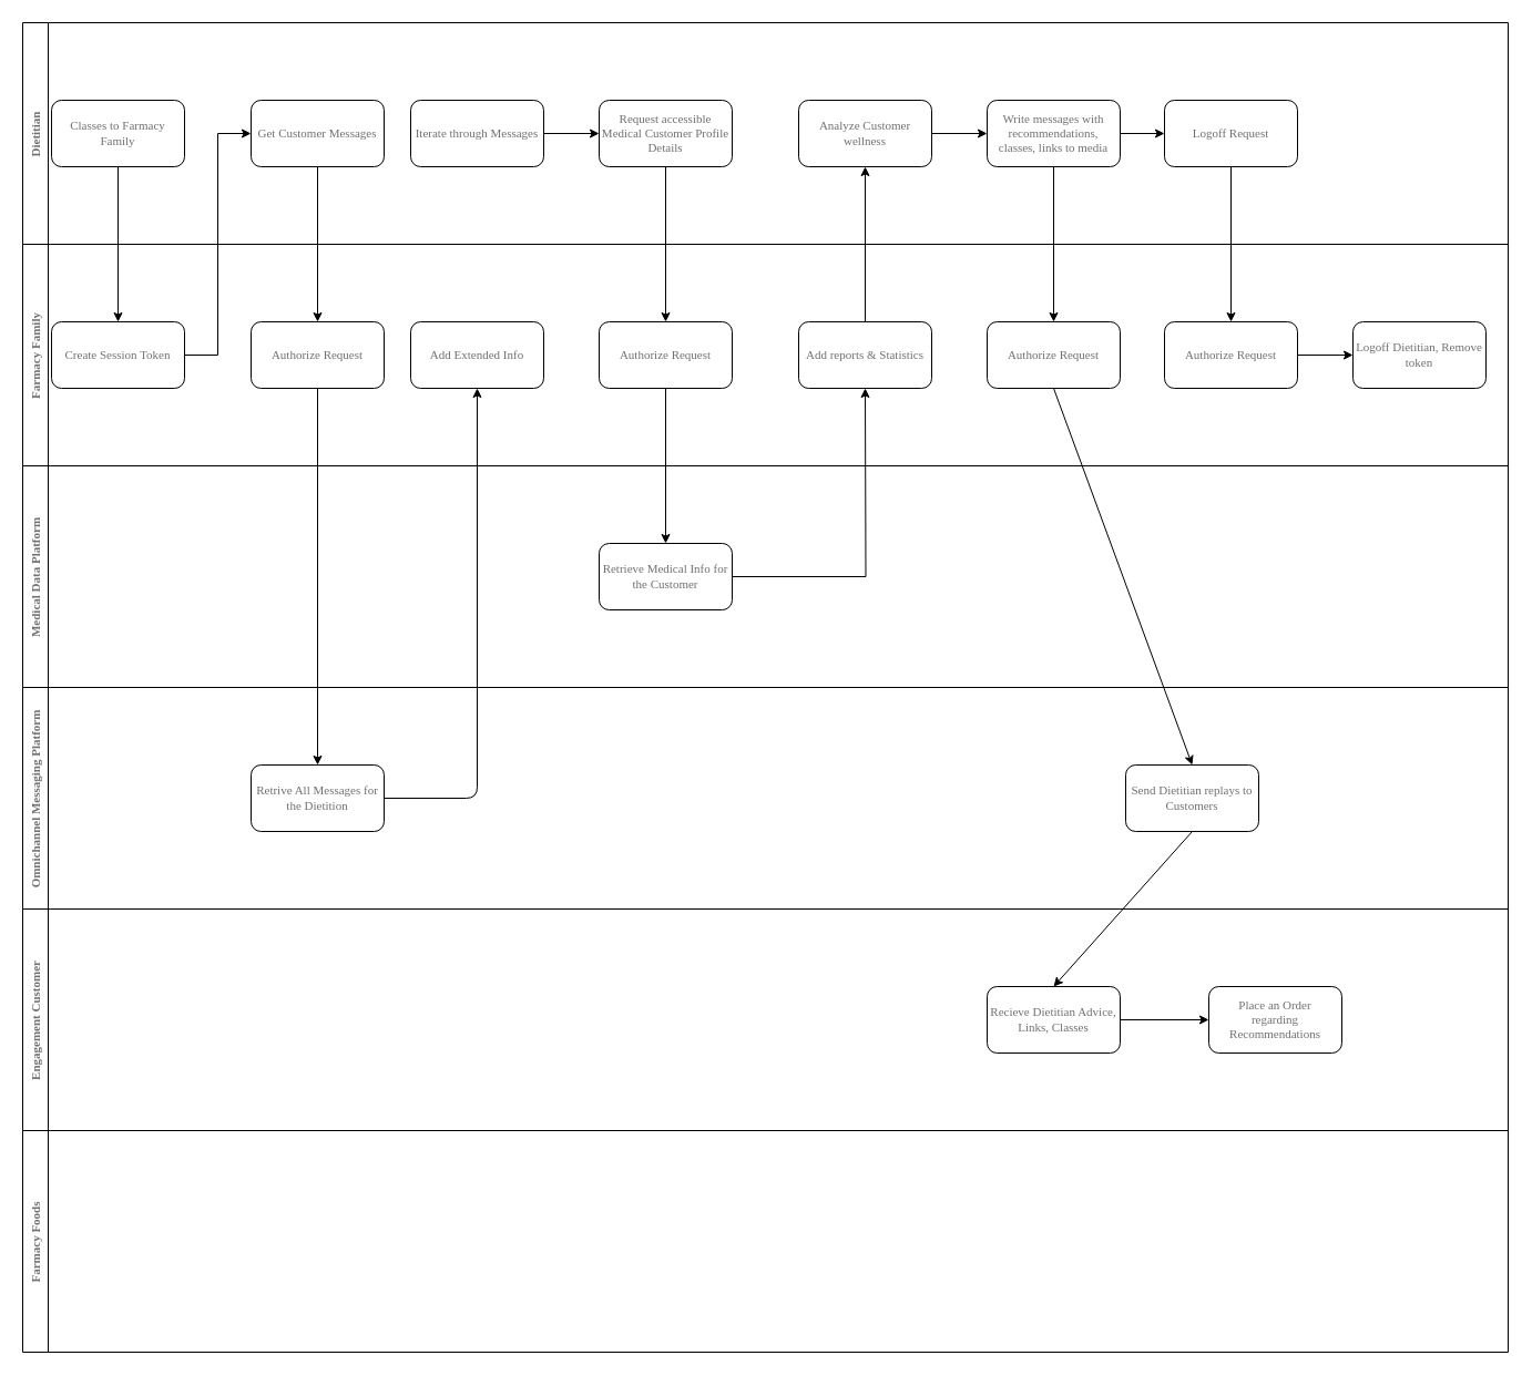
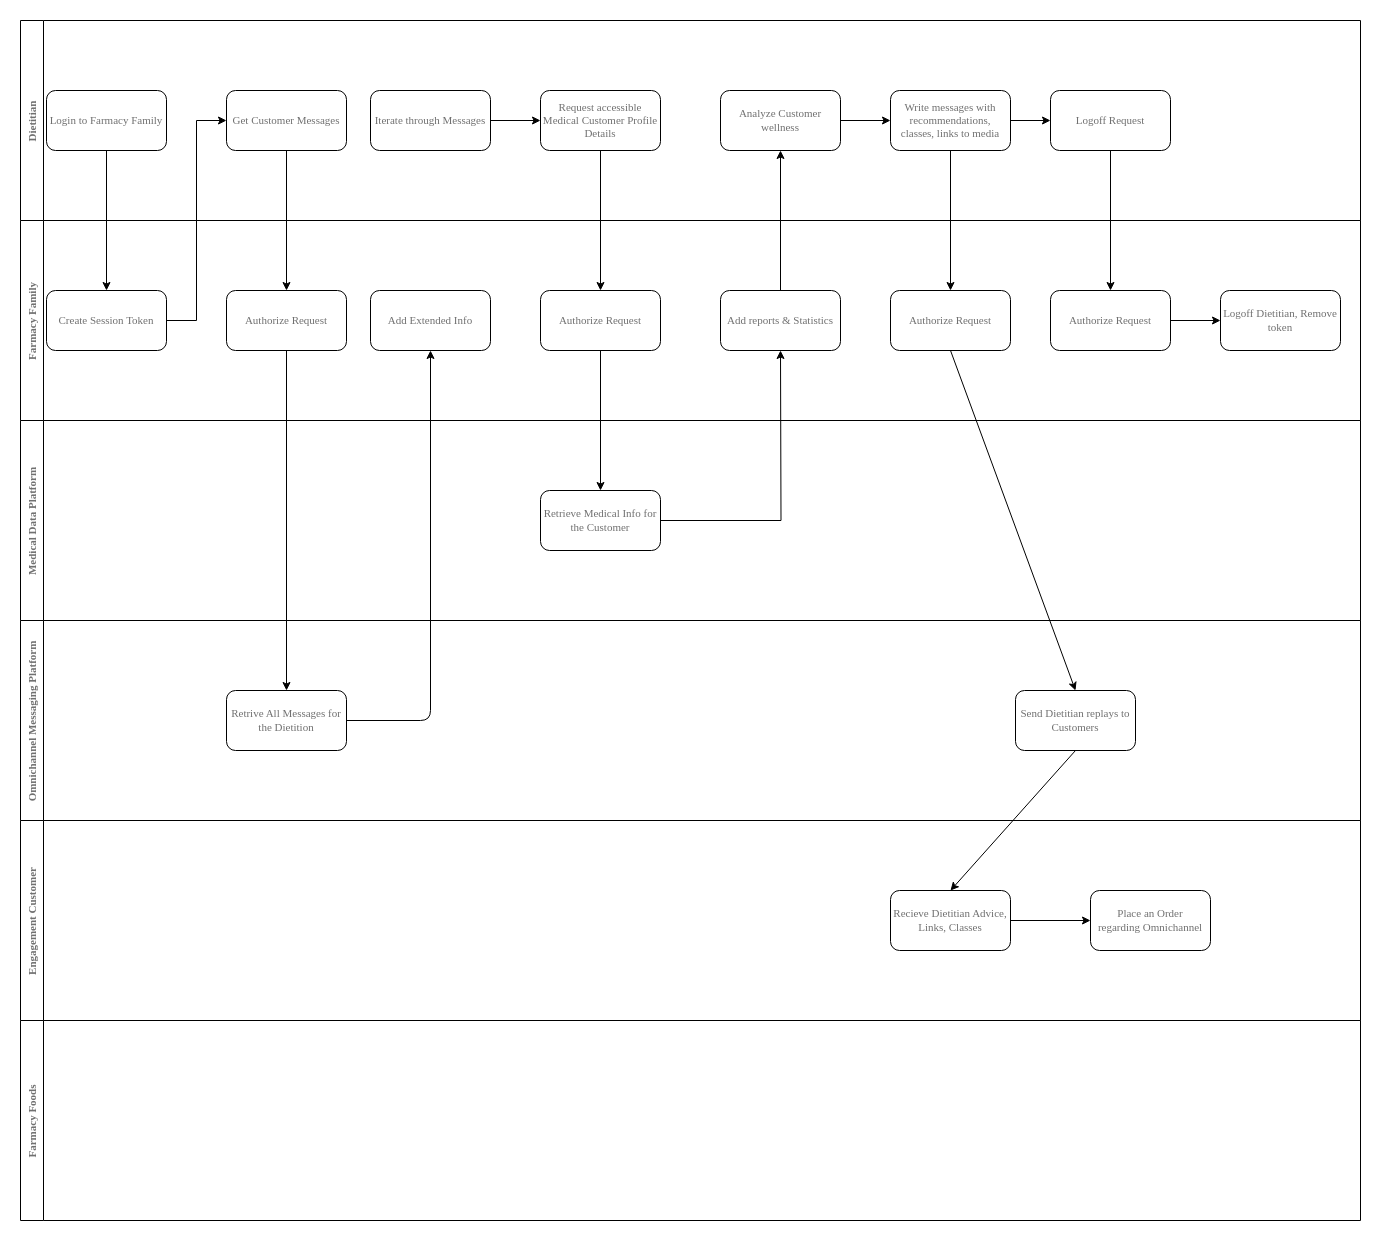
- <mxCell id="13" value="Classes to Farmacy Family" style="rounded=1;whiteSpace=wrap;html=1;fontFamily=PT Mono;fontSize=11;fontColor=#707070;" parent="12" vertex="1"><mxGeometry x="26" y="70" width="120" height="60" as="geometry" /></mxCell>
+ <mxCell id="13" value="Login to Farmacy Family" style="rounded=1;whiteSpace=wrap;html=1;fontFamily=PT Mono;fontSize=11;fontColor=#707070;" parent="12" vertex="1"><mxGeometry x="26" y="70" width="120" height="60" as="geometry" /></mxCell>
- <mxCell id="44" value="Place an Order&lt;br&gt;regarding Recommendations" style="rounded=1;whiteSpace=wrap;html=1;fontFamily=PT Mono;fontSize=11;fontColor=#707070;" vertex="1" parent="40"><mxGeometry x="1070" y="70" width="120" height="60" as="geometry" /></mxCell>
+ <mxCell id="44" value="Place an Order&lt;br&gt;regarding Omnichannel" style="rounded=1;whiteSpace=wrap;html=1;fontFamily=PT Mono;fontSize=11;fontColor=#707070;" vertex="1" parent="40"><mxGeometry x="1070" y="70" width="120" height="60" as="geometry" /></mxCell>
